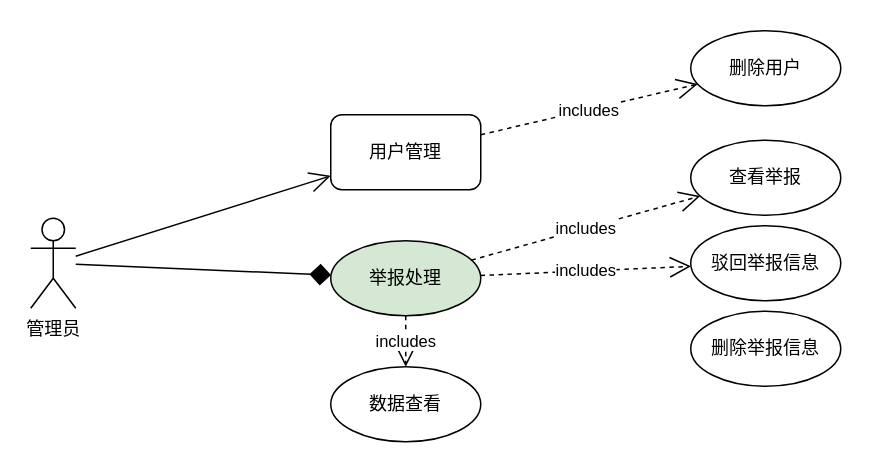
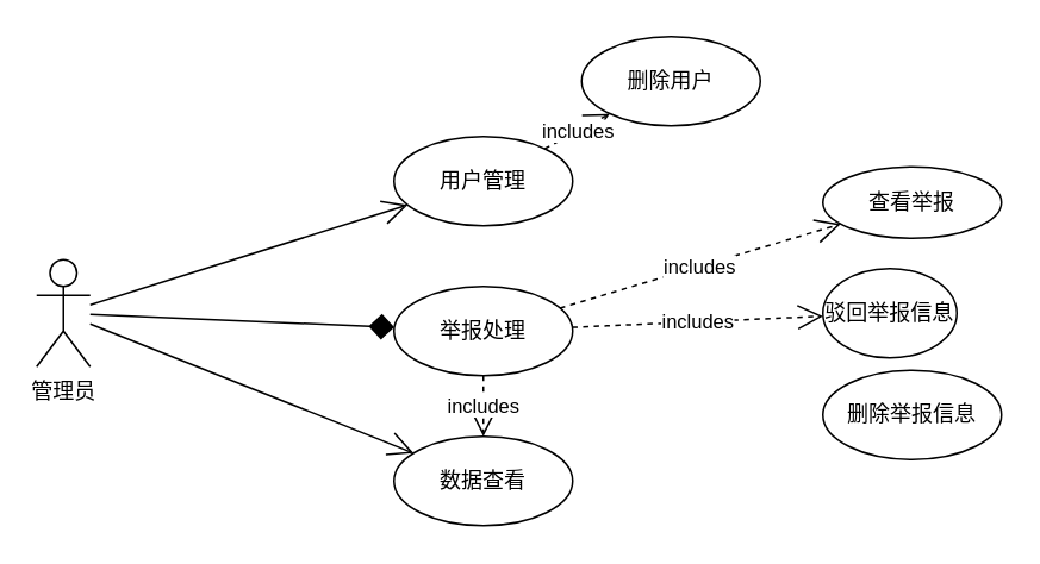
- <mxCell id="9" value="删除用户" style="ellipse;whiteSpace=wrap;html=1;" vertex="1" parent="1"><mxGeometry x="460" y="20" width="100" height="50" as="geometry" /></mxCell>
+ <mxCell id="9" value="删除用户" style="ellipse;whiteSpace=wrap;html=1;" vertex="1" parent="1"><mxGeometry x="325" y="20" width="100" height="50" as="geometry" /></mxCell>
- <mxCell id="3" value="用户管理" style="whiteSpace=wrap;html=1;rounded=1;" vertex="1" parent="1"><mxGeometry x="220" y="76" width="100" height="50" as="geometry" /></mxCell>
+ <mxCell id="3" value="用户管理" style="ellipse;whiteSpace=wrap;html=1;" vertex="1" parent="1"><mxGeometry x="220" y="76" width="100" height="50" as="geometry" /></mxCell>
- <mxCell id="8" value="查看举报" style="ellipse;whiteSpace=wrap;html=1;" vertex="1" parent="1"><mxGeometry x="460" y="93" width="100" height="50" as="geometry" /></mxCell>
+ <mxCell id="8" value="查看举报" style="ellipse;whiteSpace=wrap;html=1;" vertex="1" parent="1"><mxGeometry x="460" y="93" width="100" height="40" as="geometry" /></mxCell>
- <mxCell id="6" value="驳回举报信息" style="ellipse;whiteSpace=wrap;html=1;" vertex="1" parent="1"><mxGeometry x="460" y="150" width="100" height="50" as="geometry" /></mxCell>
+ <mxCell id="6" value="驳回举报信息" style="ellipse;whiteSpace=wrap;html=1;" vertex="1" parent="1"><mxGeometry x="460" y="150" width="75" height="50" as="geometry" /></mxCell>
- <mxCell id="4" value="举报处理" style="ellipse;whiteSpace=wrap;html=1;fillColor=#d5e8d4;" vertex="1" parent="1"><mxGeometry x="220" y="160" width="100" height="50" as="geometry" /></mxCell>
+ <mxCell id="4" value="举报处理" style="ellipse;whiteSpace=wrap;html=1;" vertex="1" parent="1"><mxGeometry x="220" y="160" width="100" height="50" as="geometry" /></mxCell>
+ <mxCell id="12" value="" style="endArrow=open;endFill=1;endSize=12;html=1;rounded=0;" edge="1" parent="1" source="2" target="5"><mxGeometry width="160" relative="1" as="geometry"><mxPoint x="312" y="277" as="sourcePoint" /><mxPoint x="472" y="277" as="targetPoint" /></mxGeometry></mxCell>
